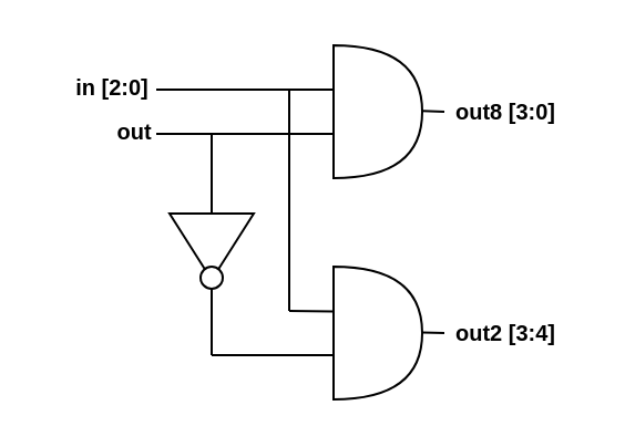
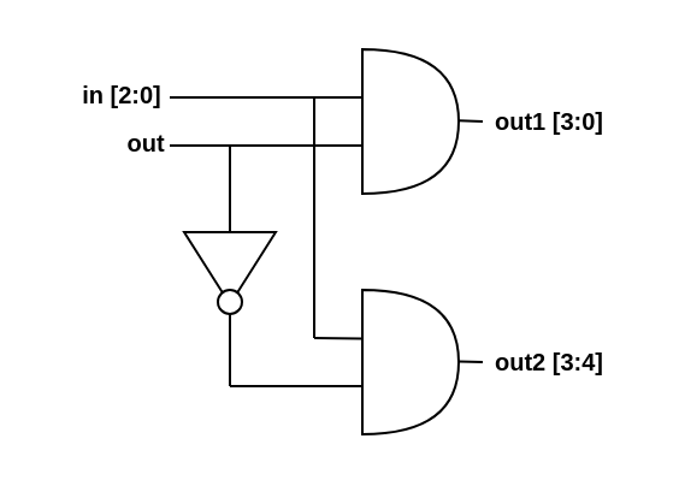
- <mxCell id="17" value="&lt;b&gt;&amp;nbsp; &amp;nbsp; &amp;nbsp; &amp;nbsp; &amp;nbsp;out8 [3:0]&lt;/b&gt;" style="text;html=1;align=center;verticalAlign=middle;resizable=0;points=[];autosize=1;strokeColor=none;fillColor=none;fontColor=#000000;fontSize=10;" parent="1" vertex="1"><mxGeometry x="170" y="35" width="90" height="30" as="geometry" /></mxCell>
+ <mxCell id="17" value="&lt;b&gt;&amp;nbsp; &amp;nbsp; &amp;nbsp; &amp;nbsp; &amp;nbsp;out1 [3:0]&lt;/b&gt;" style="text;html=1;align=center;verticalAlign=middle;resizable=0;points=[];autosize=1;strokeColor=none;fillColor=none;fontColor=#000000;fontSize=10;" parent="1" vertex="1"><mxGeometry x="170" y="35" width="90" height="30" as="geometry" /></mxCell>
